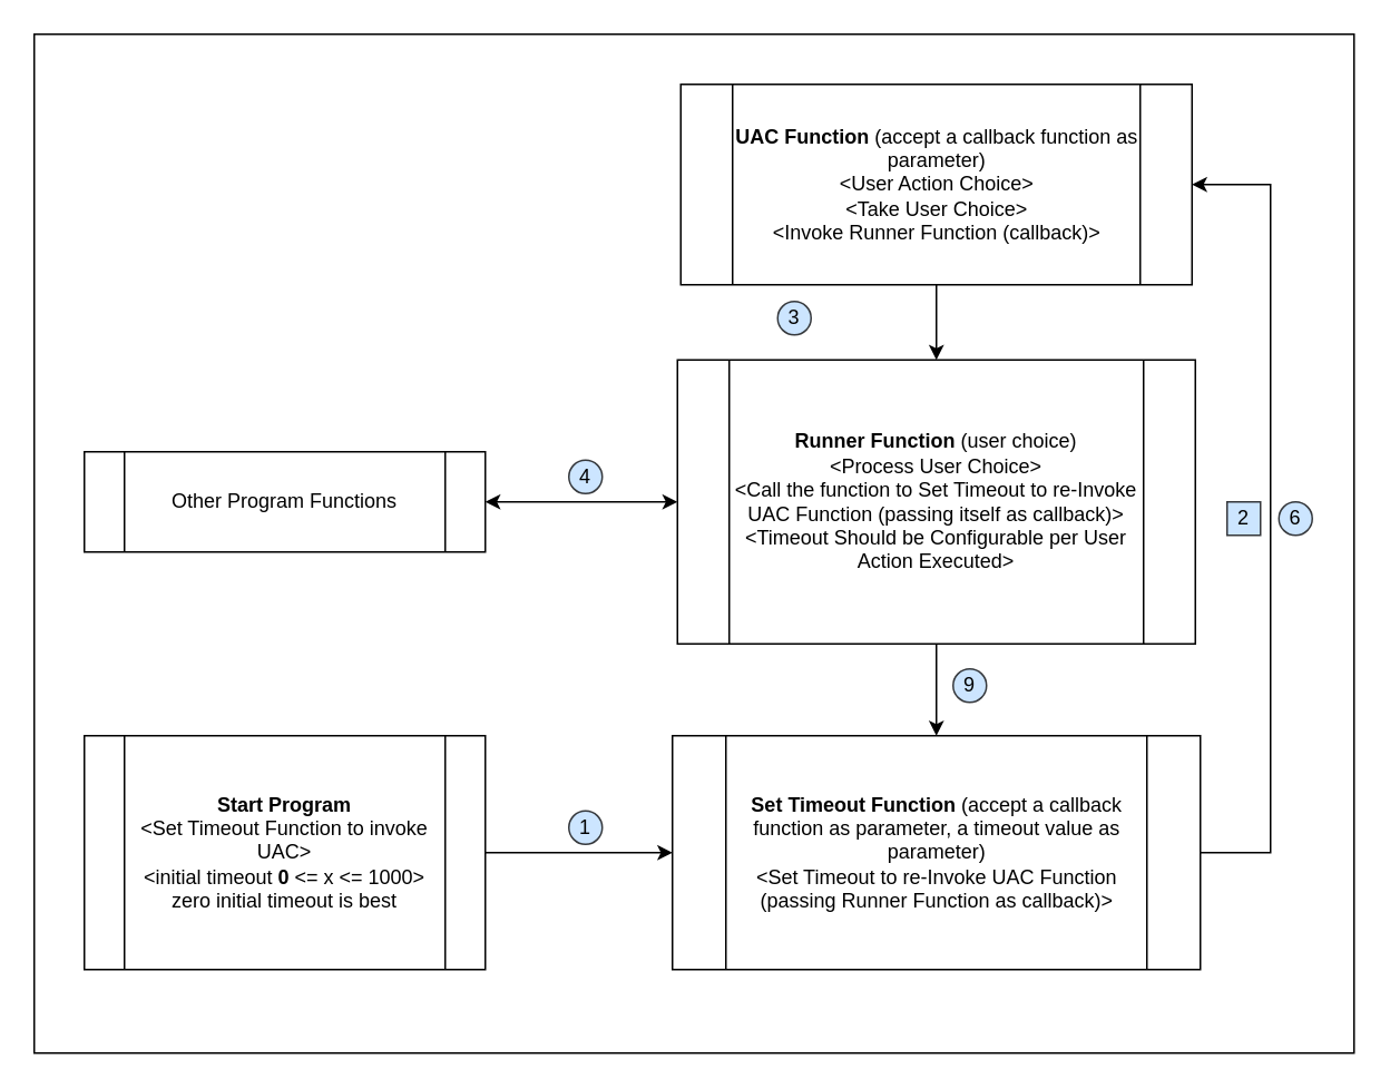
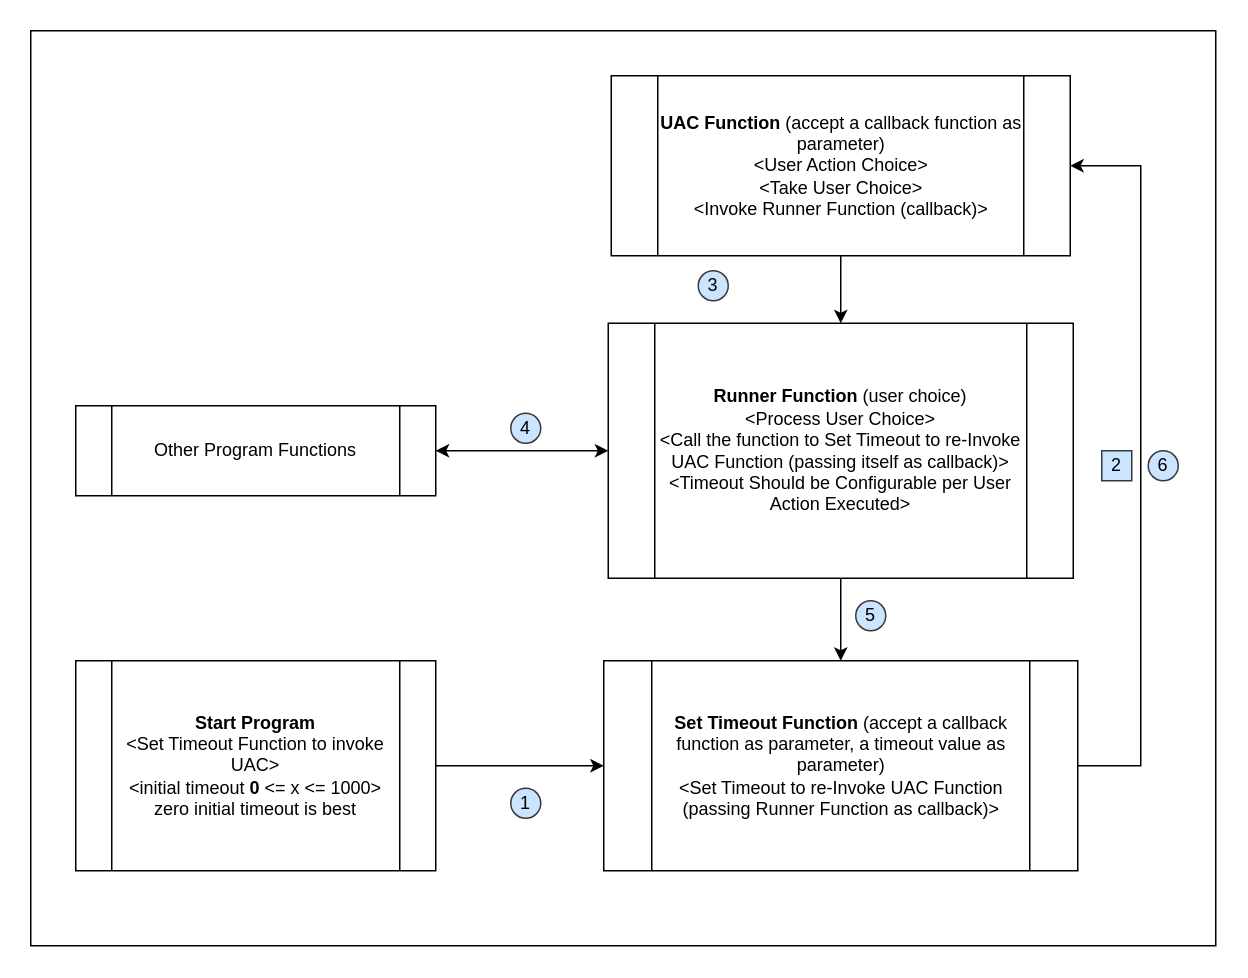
- <mxCell id="13" value="9" style="ellipse;whiteSpace=wrap;html=1;aspect=fixed;fillColor=#cce5ff;strokeColor=#36393d;" vertex="1" parent="3"><mxGeometry x="570" y="400" width="20" height="20" as="geometry" /></mxCell>
+ <mxCell id="13" value="5" style="ellipse;whiteSpace=wrap;html=1;aspect=fixed;fillColor=#cce5ff;strokeColor=#36393d;" vertex="1" parent="3"><mxGeometry x="570" y="400" width="20" height="20" as="geometry" /></mxCell>
- <mxCell id="15" value="1" style="ellipse;whiteSpace=wrap;html=1;aspect=fixed;fillColor=#cce5ff;strokeColor=#36393d;" vertex="1" parent="3"><mxGeometry x="340" y="485" width="20" height="20" as="geometry" /></mxCell>
+ <mxCell id="15" value="1" style="ellipse;whiteSpace=wrap;html=1;aspect=fixed;fillColor=#cce5ff;strokeColor=#36393d;" vertex="1" parent="3"><mxGeometry x="340" y="525" width="20" height="20" as="geometry" /></mxCell>
